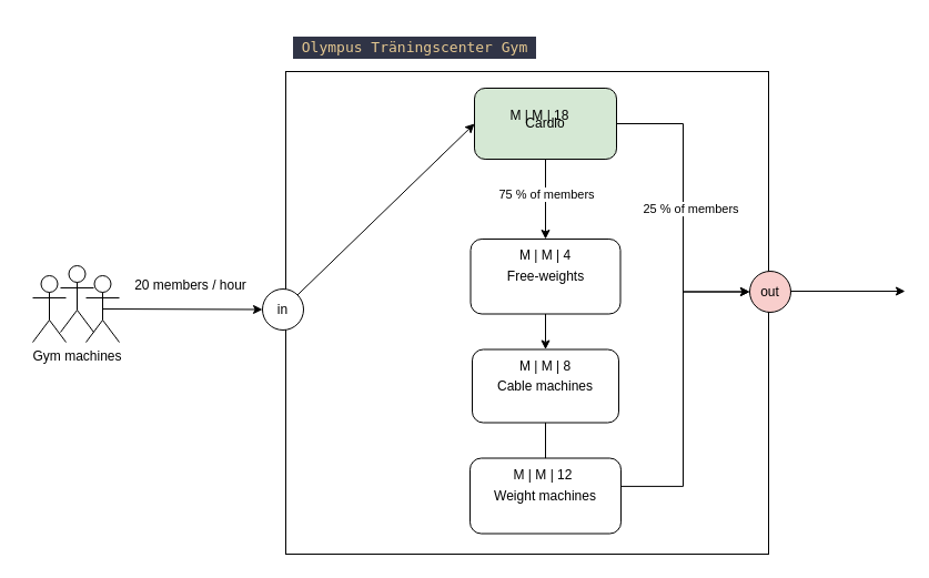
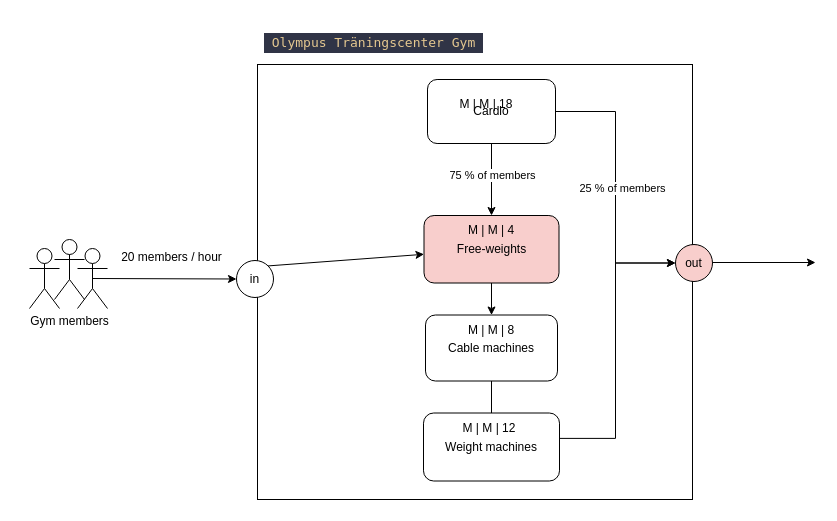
- <mxCell id="15" value="Cardio" style="rounded=1;whiteSpace=wrap;html=1;fillColor=#d5e8d4;" vertex="1" parent="1"><mxGeometry x="427" y="79" width="128" height="64" as="geometry" /></mxCell>
+ <mxCell id="15" value="Cardio" style="rounded=1;whiteSpace=wrap;html=1;" vertex="1" parent="1"><mxGeometry x="427" y="79" width="128" height="64" as="geometry" /></mxCell>
- <mxCell id="22" value="" style="endArrow=classic;html=1;rounded=0;exitX=1;exitY=0;exitDx=0;exitDy=0;entryX=0;entryY=0.5;entryDx=0;entryDy=0;" edge="1" parent="1" source="26" target="15"><mxGeometry width="50" height="50" relative="1" as="geometry"><mxPoint x="284" y="363" as="sourcePoint" /><mxPoint x="334" y="313" as="targetPoint" /></mxGeometry></mxCell>
+ <mxCell id="22" value="" style="endArrow=classic;html=1;rounded=0;exitX=1;exitY=0;exitDx=0;exitDy=0;" edge="1" parent="1" source="26" target="19"><mxGeometry width="50" height="50" relative="1" as="geometry"><mxPoint x="284" y="363" as="sourcePoint" /><mxPoint x="334" y="313" as="targetPoint" /></mxGeometry></mxCell>
- <mxCell id="19" value="Free-weights" style="rounded=1;whiteSpace=wrap;html=1;" vertex="1" parent="1"><mxGeometry x="423.5" y="215" width="135" height="67.5" as="geometry" /></mxCell>
+ <mxCell id="19" value="Free-weights" style="rounded=1;whiteSpace=wrap;html=1;fillColor=#f8cecc;" vertex="1" parent="1"><mxGeometry x="423.5" y="215" width="135" height="67.5" as="geometry" /></mxCell>
- <mxCell id="6" value="Gym machines" style="text;html=1;align=center;verticalAlign=middle;resizable=0;points=[];autosize=1;strokeColor=none;fillColor=none;" vertex="1" parent="2"><mxGeometry x="-9" y="69" width="97" height="26" as="geometry" /></mxCell>
+ <mxCell id="6" value="Gym members" style="text;html=1;align=center;verticalAlign=middle;resizable=0;points=[];autosize=1;strokeColor=none;fillColor=none;" vertex="1" parent="2"><mxGeometry x="-9" y="69" width="97" height="26" as="geometry" /></mxCell>
